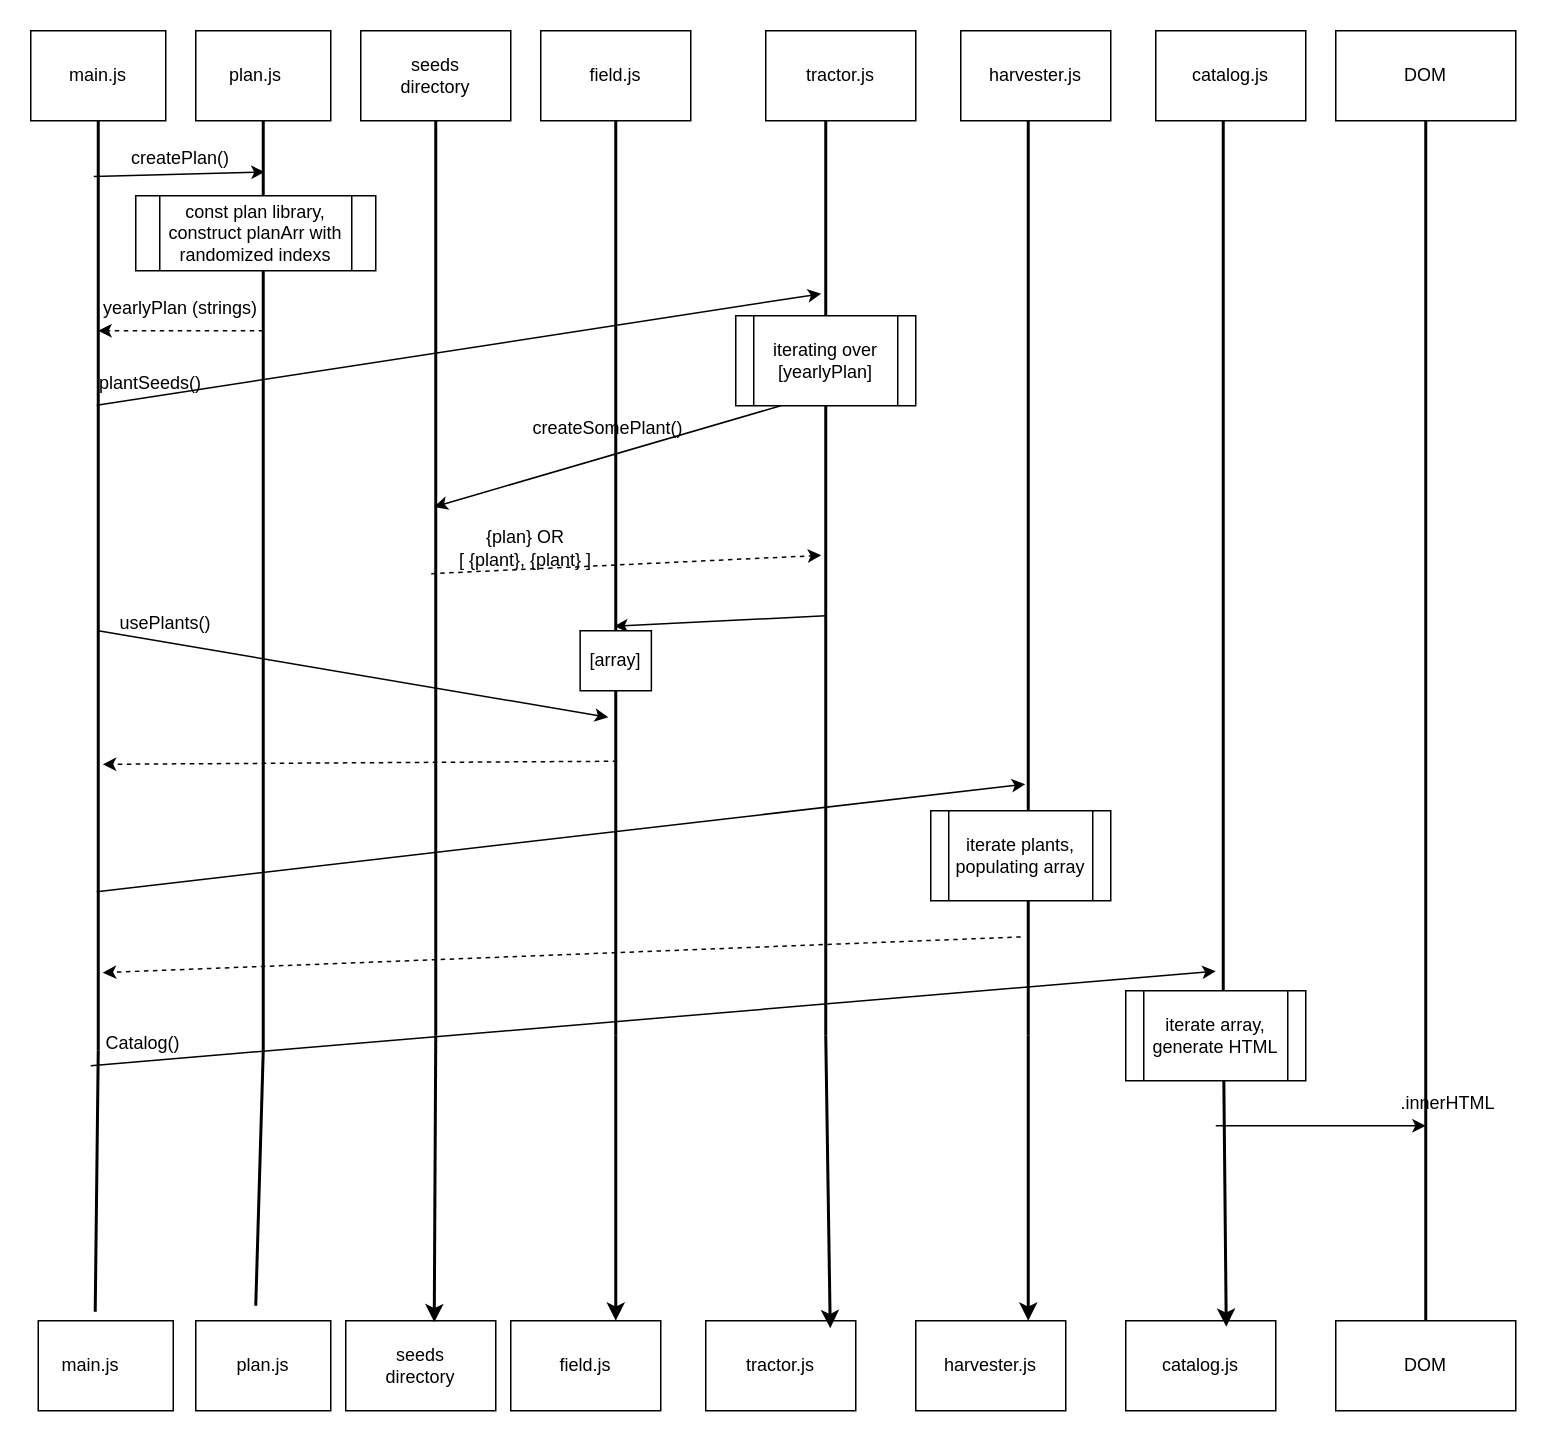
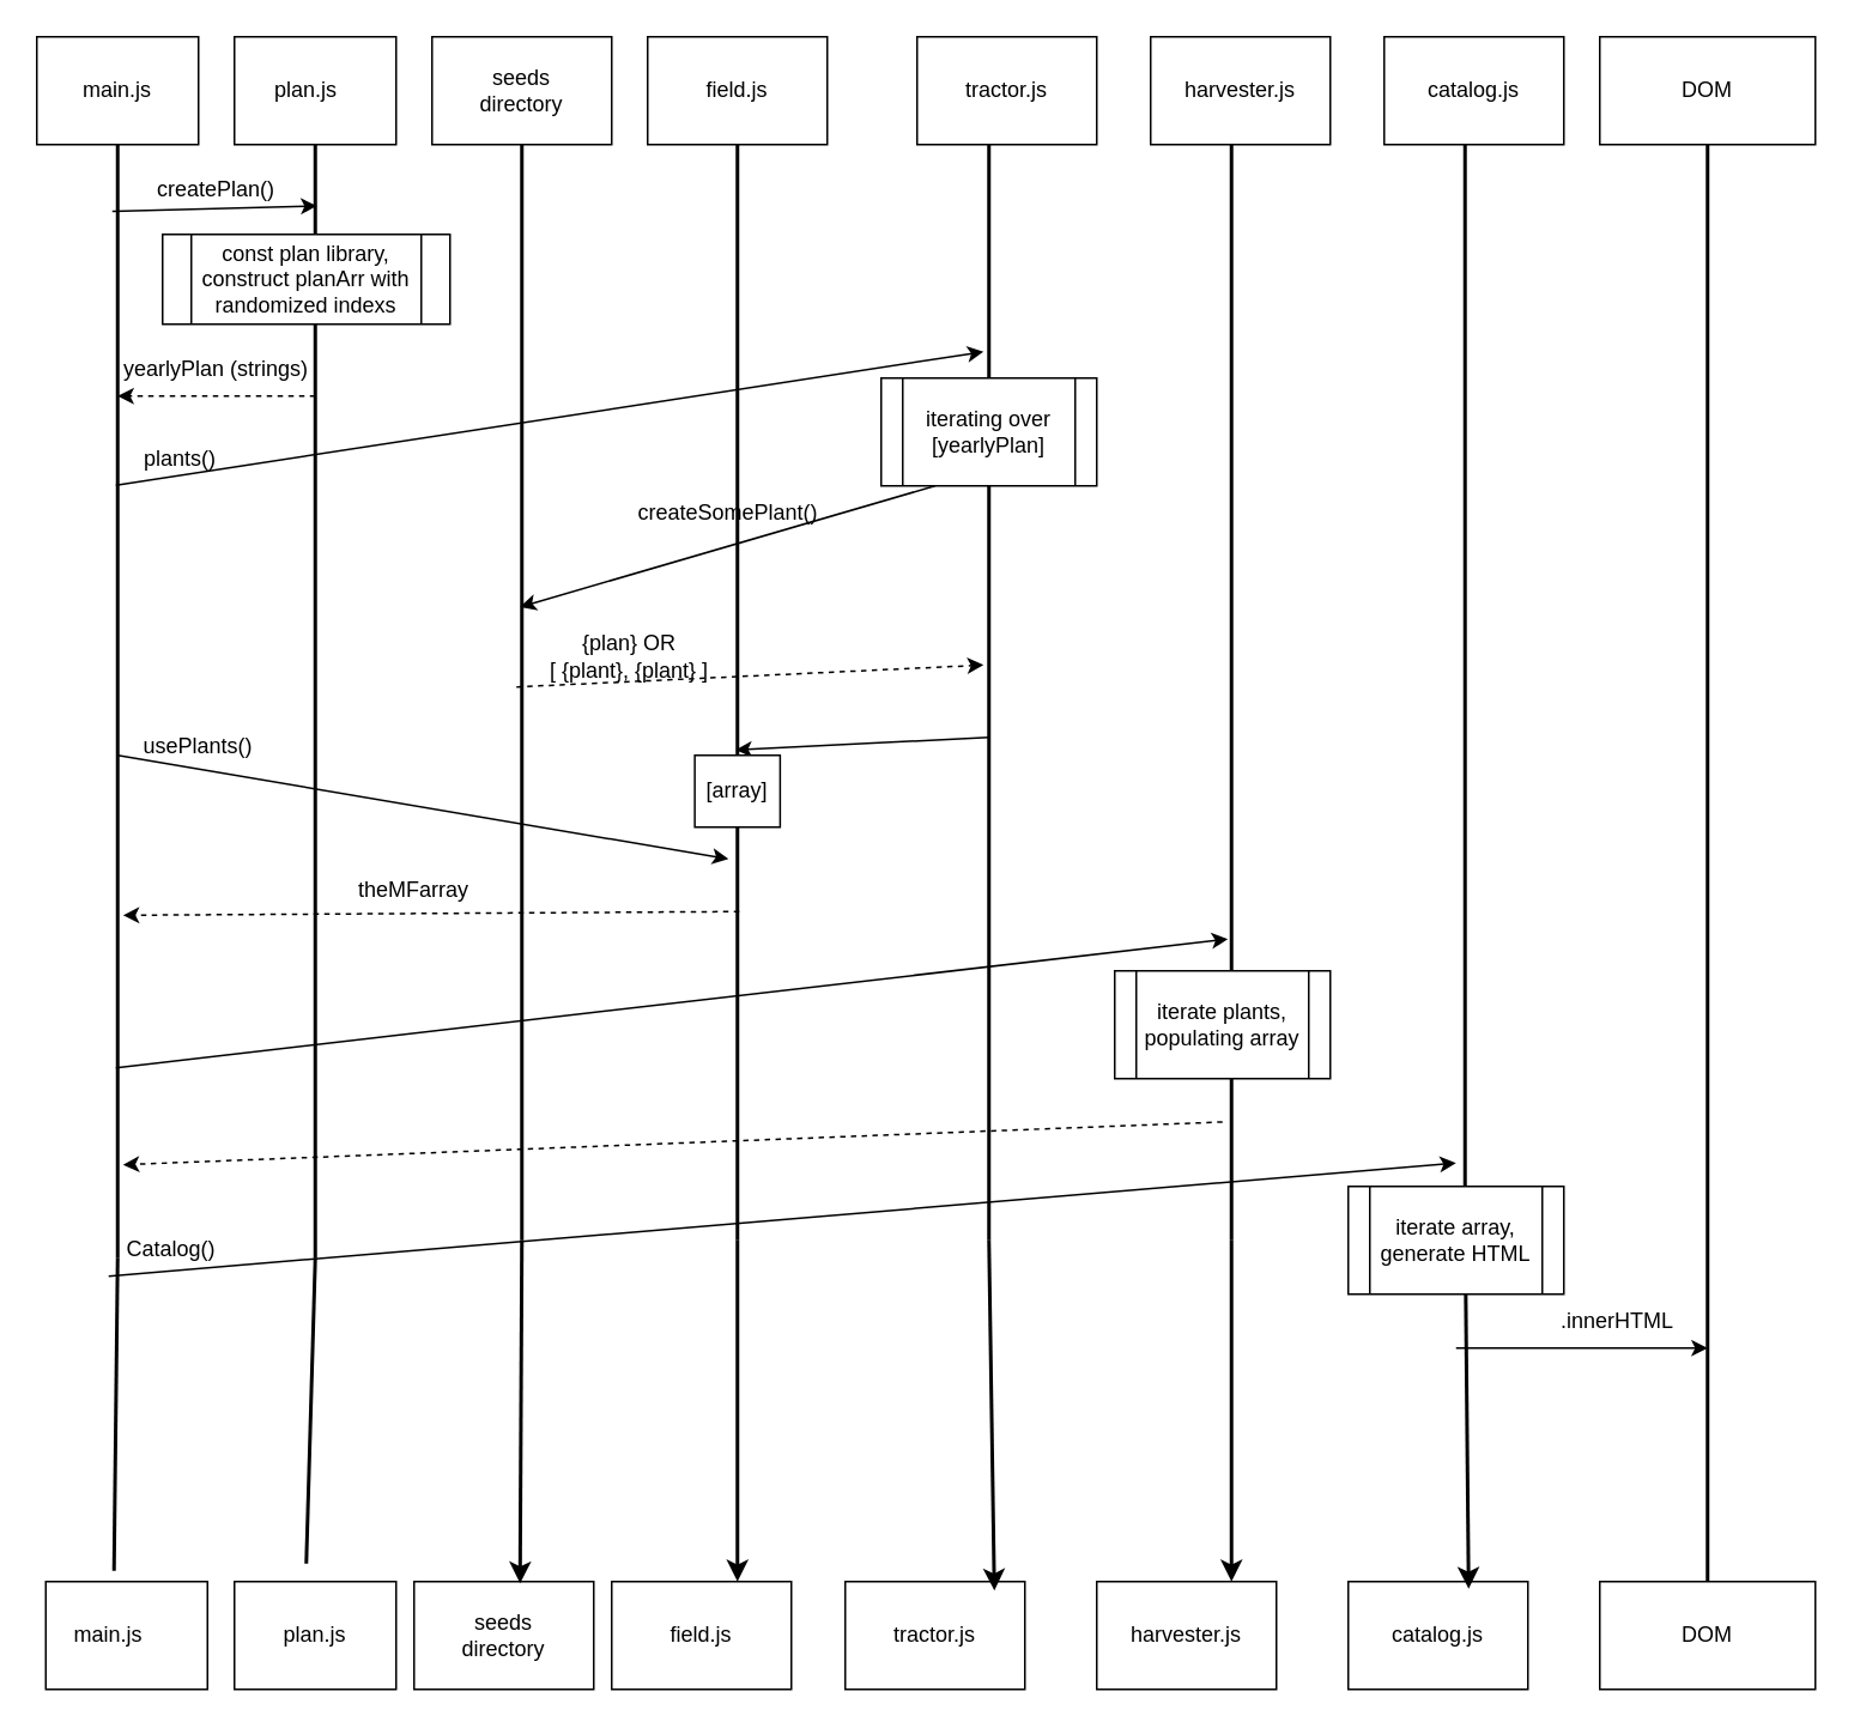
- <mxCell id="62" value="plantSeeds()" style="text;strokeColor=none;align=center;fillColor=none;html=1;verticalAlign=middle;whiteSpace=wrap;rounded=0;" parent="1" vertex="1"><mxGeometry x="70" y="240" width="60" height="30" as="geometry" /></mxCell>
+ <mxCell id="62" value="plants()" style="text;strokeColor=none;align=center;fillColor=none;html=1;verticalAlign=middle;whiteSpace=wrap;rounded=0;" parent="1" vertex="1"><mxGeometry x="70" y="240" width="60" height="30" as="geometry" /></mxCell>
+ <mxCell id="88" value="theMFarray" style="text;strokeColor=none;align=center;fillColor=none;html=1;verticalAlign=middle;whiteSpace=wrap;rounded=0;" vertex="1" parent="1"><mxGeometry x="200" y="480" width="60" height="30" as="geometry" /></mxCell>
- <mxCell id="84" value=".innerHTML" style="text;strokeColor=none;align=center;fillColor=none;html=1;verticalAlign=middle;whiteSpace=wrap;rounded=0;" parent="1" vertex="1"><mxGeometry x="935" y="720" width="60" height="30" as="geometry" /></mxCell>
+ <mxCell id="84" value=".innerHTML" style="text;strokeColor=none;align=center;fillColor=none;html=1;verticalAlign=middle;whiteSpace=wrap;rounded=0;" parent="1" vertex="1"><mxGeometry x="870" y="720" width="60" height="30" as="geometry" /></mxCell>
